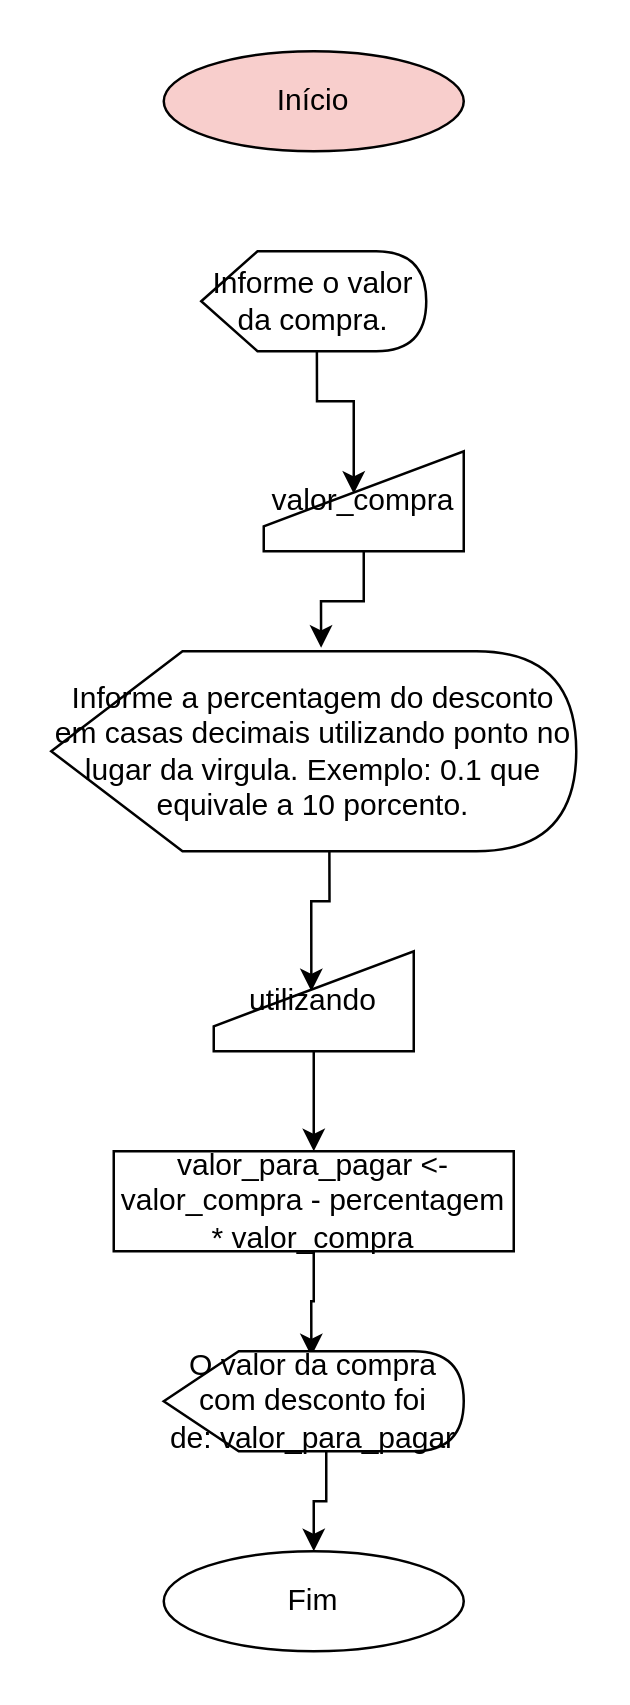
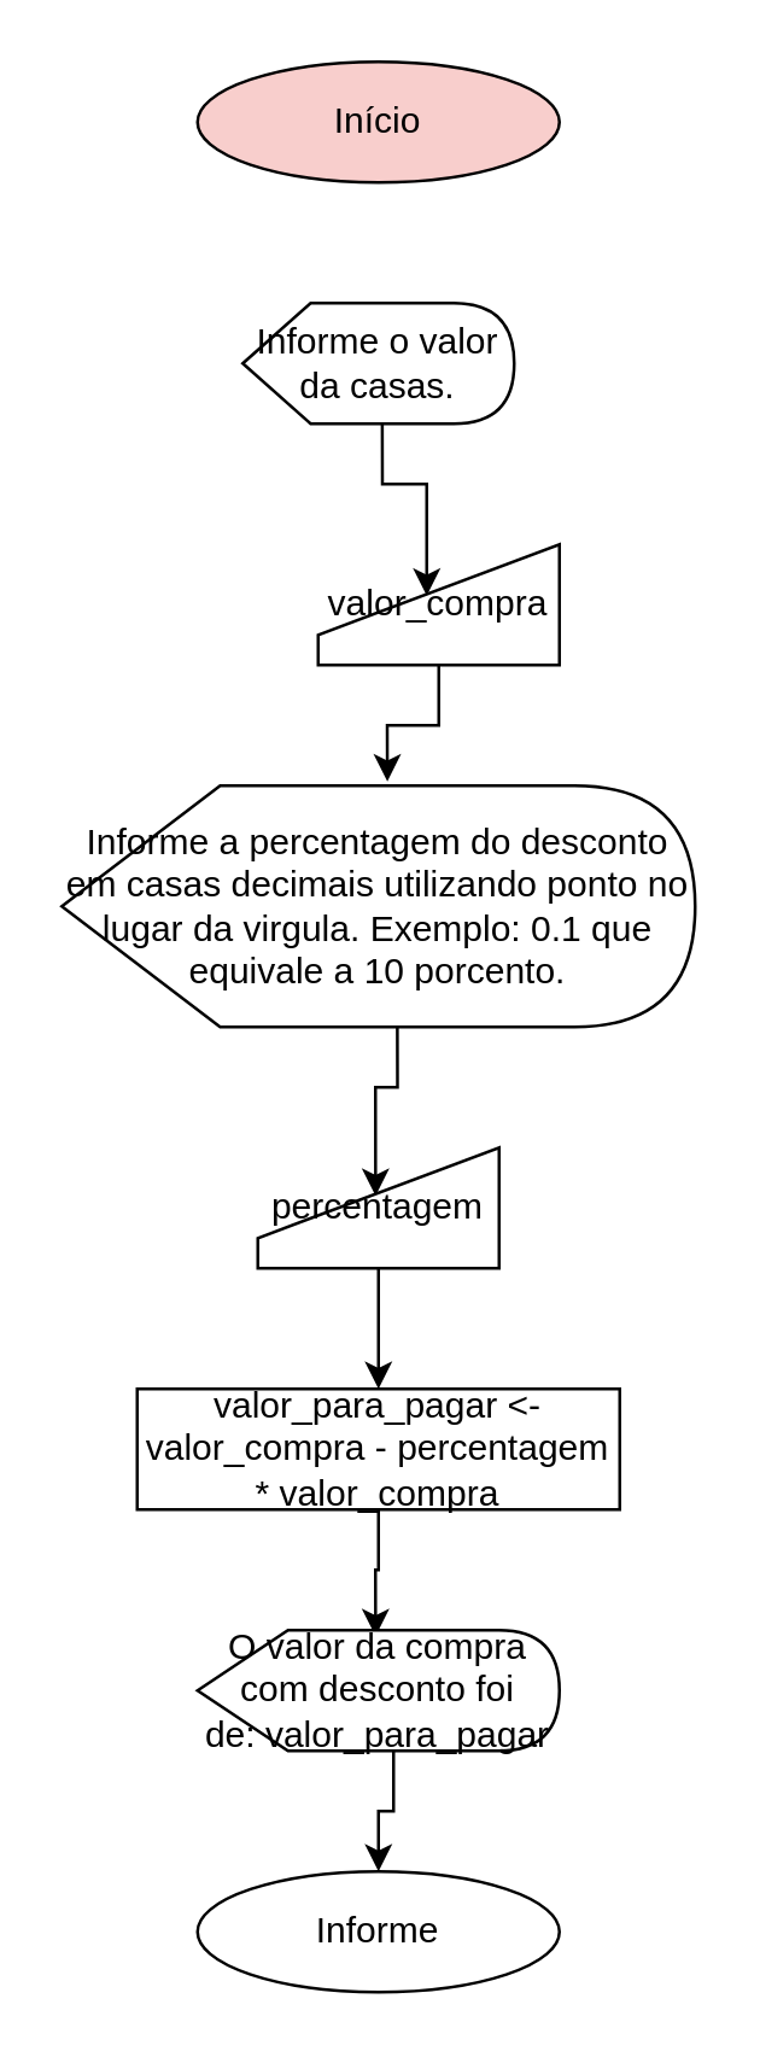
- <mxCell id="4" value="Informe o valor da compra." style="shape=display;whiteSpace=wrap;html=1;" vertex="1" parent="1"><mxGeometry x="80" y="100" width="90" height="40" as="geometry" /></mxCell>
+ <mxCell id="4" value="Informe o valor da casas." style="shape=display;whiteSpace=wrap;html=1;" vertex="1" parent="1"><mxGeometry x="80" y="100" width="90" height="40" as="geometry" /></mxCell>
- <mxCell id="11" value="utilizando" style="shape=manualInput;whiteSpace=wrap;html=1;" vertex="1" parent="1"><mxGeometry x="85" y="380" width="80" height="40" as="geometry" /></mxCell>
+ <mxCell id="11" value="percentagem" style="shape=manualInput;whiteSpace=wrap;html=1;" vertex="1" parent="1"><mxGeometry x="85" y="380" width="80" height="40" as="geometry" /></mxCell>
- <mxCell id="9" value="Fim" style="ellipse;whiteSpace=wrap;html=1;" vertex="1" parent="1"><mxGeometry x="65" y="620" width="120" height="40" as="geometry" /></mxCell>
+ <mxCell id="9" value="Informe" style="ellipse;whiteSpace=wrap;html=1;" vertex="1" parent="1"><mxGeometry x="65" y="620" width="120" height="40" as="geometry" /></mxCell>
